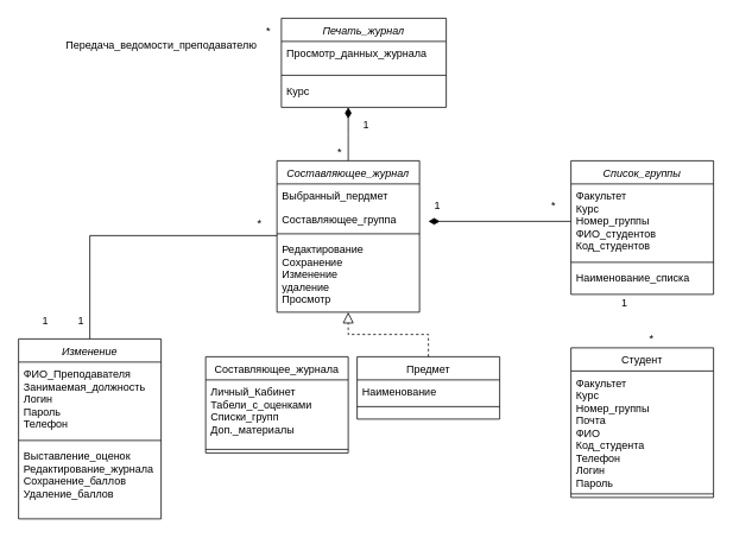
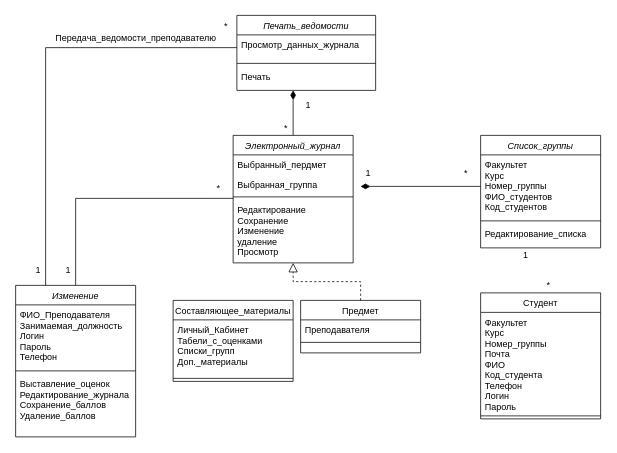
- <mxCell id="36" value="Печать_журнал" style="swimlane;fontStyle=2;align=center;verticalAlign=top;childLayout=stackLayout;horizontal=1;startSize=26;horizontalStack=0;resizeParent=1;resizeLast=0;collapsible=1;marginBottom=0;rounded=0;shadow=0;strokeWidth=1;" parent="1" vertex="1"><mxGeometry x="315" y="20" width="185" height="100" as="geometry"><mxRectangle x="230" y="140" width="160" height="26" as="alternateBounds" /></mxGeometry></mxCell>
+ <mxCell id="36" value="Печать_ведомости" style="swimlane;fontStyle=2;align=center;verticalAlign=top;childLayout=stackLayout;horizontal=1;startSize=26;horizontalStack=0;resizeParent=1;resizeLast=0;collapsible=1;marginBottom=0;rounded=0;shadow=0;strokeWidth=1;" parent="1" vertex="1"><mxGeometry x="315" y="20" width="185" height="100" as="geometry"><mxRectangle x="230" y="140" width="160" height="26" as="alternateBounds" /></mxGeometry></mxCell>
+ <mxCell id="40" style="edgeStyle=orthogonalEdgeStyle;rounded=0;orthogonalLoop=1;jettySize=auto;html=1;entryX=0.25;entryY=0;entryDx=0;entryDy=0;endArrow=none;endFill=0;endSize=10;" parent="1" source="37" target="16" edge="1"><mxGeometry relative="1" as="geometry" /></mxCell>
- <mxCell id="39" value="Курс" style="text;align=left;verticalAlign=top;spacingLeft=4;spacingRight=4;overflow=hidden;rotatable=0;points=[[0,0.5],[1,0.5]];portConstraint=eastwest;" parent="36" vertex="1"><mxGeometry y="68" width="185" height="22" as="geometry" /></mxCell>
+ <mxCell id="39" value="Печать" style="text;align=left;verticalAlign=top;spacingLeft=4;spacingRight=4;overflow=hidden;rotatable=0;points=[[0,0.5],[1,0.5]];portConstraint=eastwest;" parent="36" vertex="1"><mxGeometry y="68" width="185" height="22" as="geometry" /></mxCell>
- <mxCell id="3" value="Составляющее_журнал" style="swimlane;fontStyle=2;align=center;verticalAlign=top;childLayout=stackLayout;horizontal=1;startSize=26;horizontalStack=0;resizeParent=1;resizeLast=0;collapsible=1;marginBottom=0;rounded=0;shadow=0;strokeWidth=1;" parent="1" vertex="1"><mxGeometry x="310" y="180" width="160" height="170" as="geometry"><mxRectangle x="230" y="140" width="160" height="26" as="alternateBounds" /></mxGeometry></mxCell>
+ <mxCell id="3" value="Электронный_журнал" style="swimlane;fontStyle=2;align=center;verticalAlign=top;childLayout=stackLayout;horizontal=1;startSize=26;horizontalStack=0;resizeParent=1;resizeLast=0;collapsible=1;marginBottom=0;rounded=0;shadow=0;strokeWidth=1;" parent="1" vertex="1"><mxGeometry x="310" y="180" width="160" height="170" as="geometry"><mxRectangle x="230" y="140" width="160" height="26" as="alternateBounds" /></mxGeometry></mxCell>
- <mxCell id="5" value="Составляющее_группа" style="text;align=left;verticalAlign=top;spacingLeft=4;spacingRight=4;overflow=hidden;rotatable=0;points=[[0,0.5],[1,0.5]];portConstraint=eastwest;rounded=0;shadow=0;html=0;" parent="3" vertex="1"><mxGeometry y="52" width="160" height="26" as="geometry" /></mxCell>
+ <mxCell id="5" value="Выбранная_группа" style="text;align=left;verticalAlign=top;spacingLeft=4;spacingRight=4;overflow=hidden;rotatable=0;points=[[0,0.5],[1,0.5]];portConstraint=eastwest;rounded=0;shadow=0;html=0;" parent="3" vertex="1"><mxGeometry y="52" width="160" height="26" as="geometry" /></mxCell>
- <mxCell id="28" value="Наименование_списка" style="text;align=left;verticalAlign=top;spacingLeft=4;spacingRight=4;overflow=hidden;rotatable=0;points=[[0,0.5],[1,0.5]];portConstraint=eastwest;" parent="25" vertex="1"><mxGeometry y="118" width="160" height="22" as="geometry" /></mxCell>
+ <mxCell id="28" value="Редактирование_списка" style="text;align=left;verticalAlign=top;spacingLeft=4;spacingRight=4;overflow=hidden;rotatable=0;points=[[0,0.5],[1,0.5]];portConstraint=eastwest;" parent="25" vertex="1"><mxGeometry y="118" width="160" height="22" as="geometry" /></mxCell>
- <mxCell id="8" value="Составляющее_журнала" style="swimlane;fontStyle=0;align=center;verticalAlign=top;childLayout=stackLayout;horizontal=1;startSize=26;horizontalStack=0;resizeParent=1;resizeLast=0;collapsible=1;marginBottom=0;rounded=0;shadow=0;strokeWidth=1;" parent="1" vertex="1"><mxGeometry x="230" y="400" width="160" height="108" as="geometry"><mxRectangle x="130" y="380" width="160" height="26" as="alternateBounds" /></mxGeometry></mxCell>
+ <mxCell id="8" value="Составляющее_материалы" style="swimlane;fontStyle=0;align=center;verticalAlign=top;childLayout=stackLayout;horizontal=1;startSize=26;horizontalStack=0;resizeParent=1;resizeLast=0;collapsible=1;marginBottom=0;rounded=0;shadow=0;strokeWidth=1;" parent="1" vertex="1"><mxGeometry x="230" y="400" width="160" height="108" as="geometry"><mxRectangle x="130" y="380" width="160" height="26" as="alternateBounds" /></mxGeometry></mxCell>
- <mxCell id="12" value="Наименование" style="text;align=left;verticalAlign=top;spacingLeft=4;spacingRight=4;overflow=hidden;rotatable=0;points=[[0,0.5],[1,0.5]];portConstraint=eastwest;" parent="11" vertex="1"><mxGeometry y="26" width="160" height="26" as="geometry" /></mxCell>
+ <mxCell id="12" value="Преподавателя" style="text;align=left;verticalAlign=top;spacingLeft=4;spacingRight=4;overflow=hidden;rotatable=0;points=[[0,0.5],[1,0.5]];portConstraint=eastwest;" parent="11" vertex="1"><mxGeometry y="26" width="160" height="26" as="geometry" /></mxCell>
